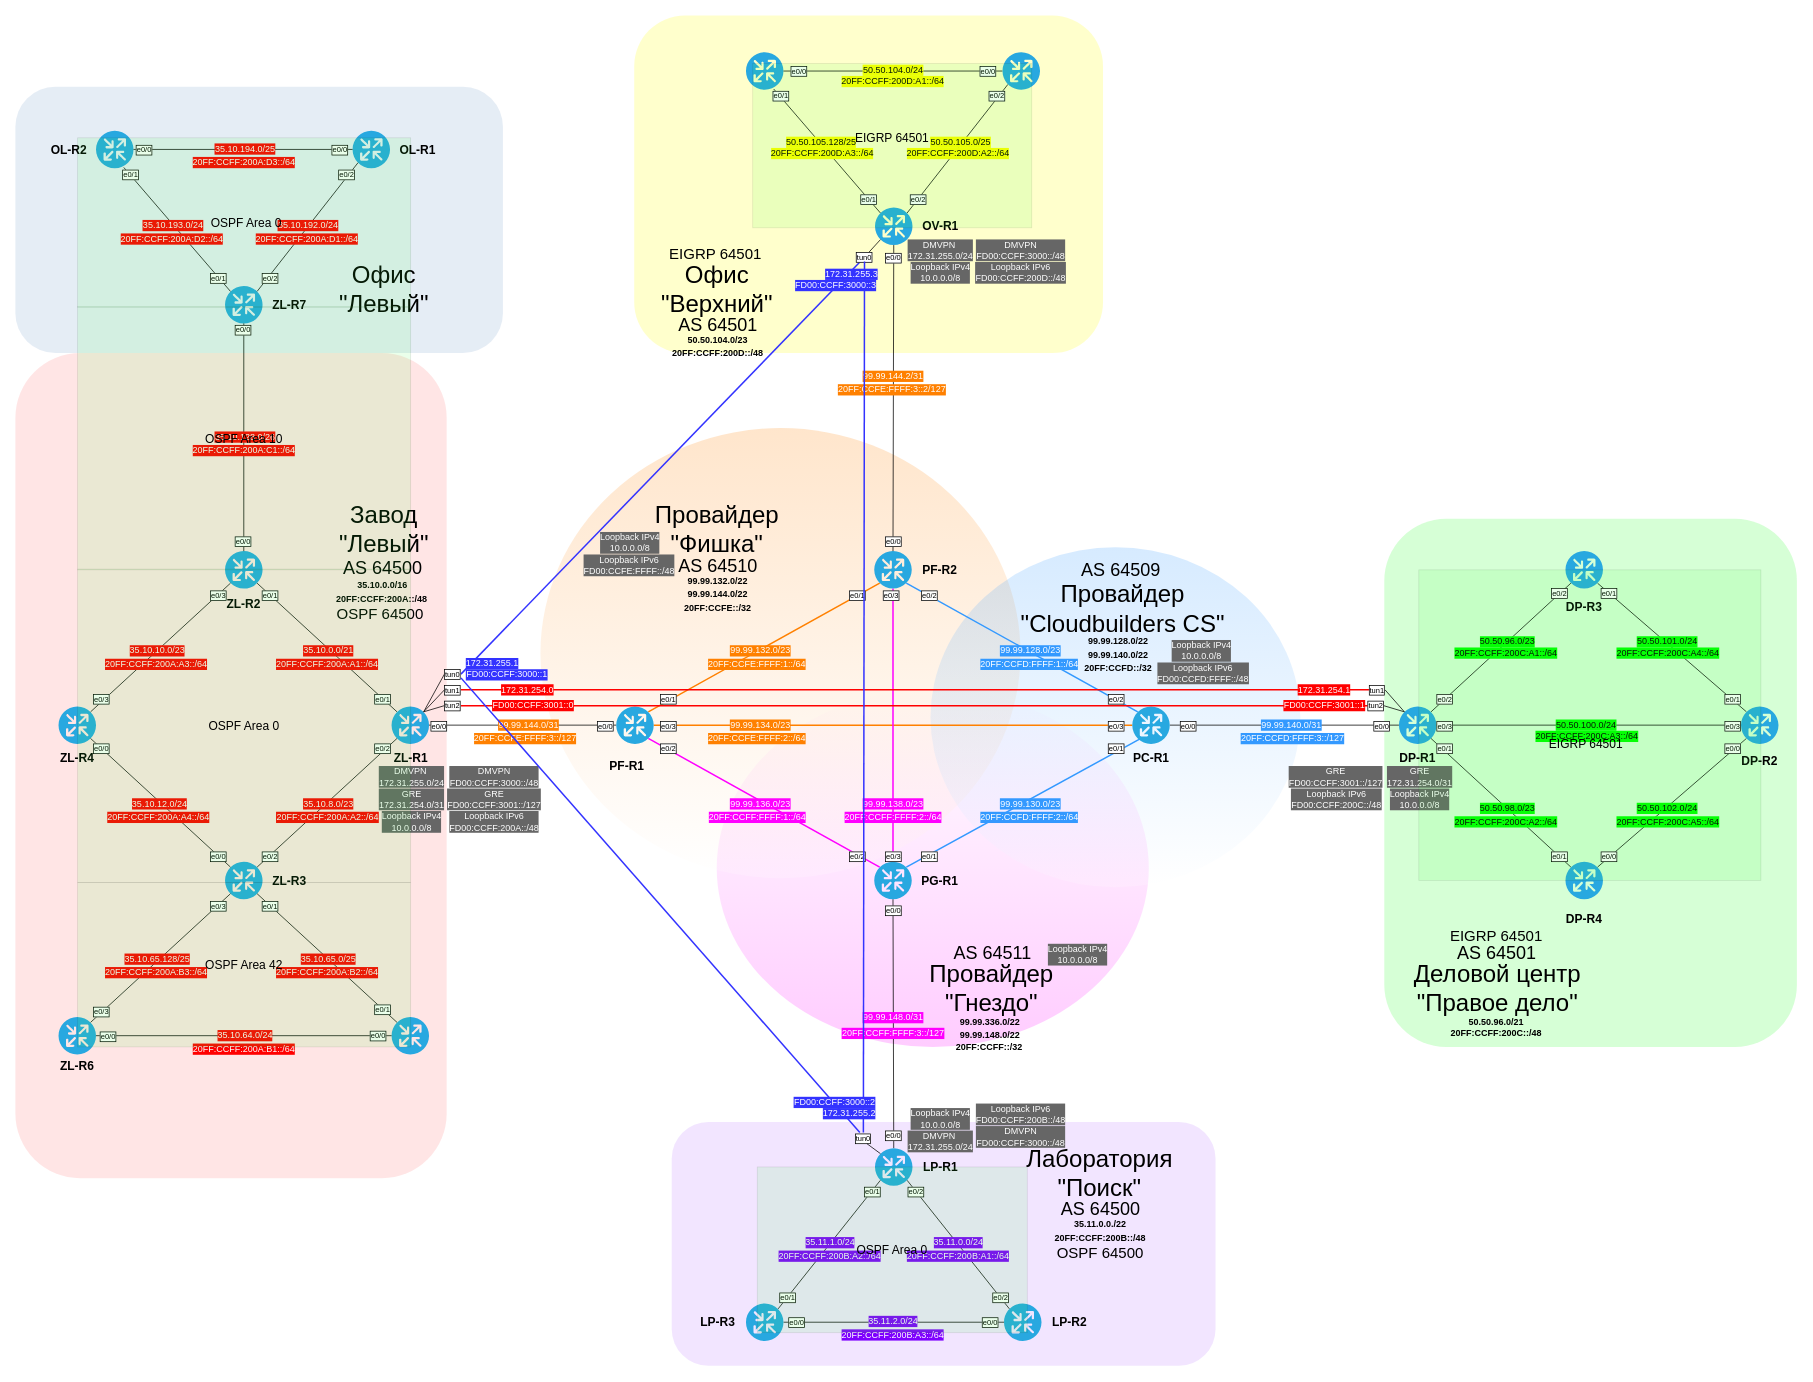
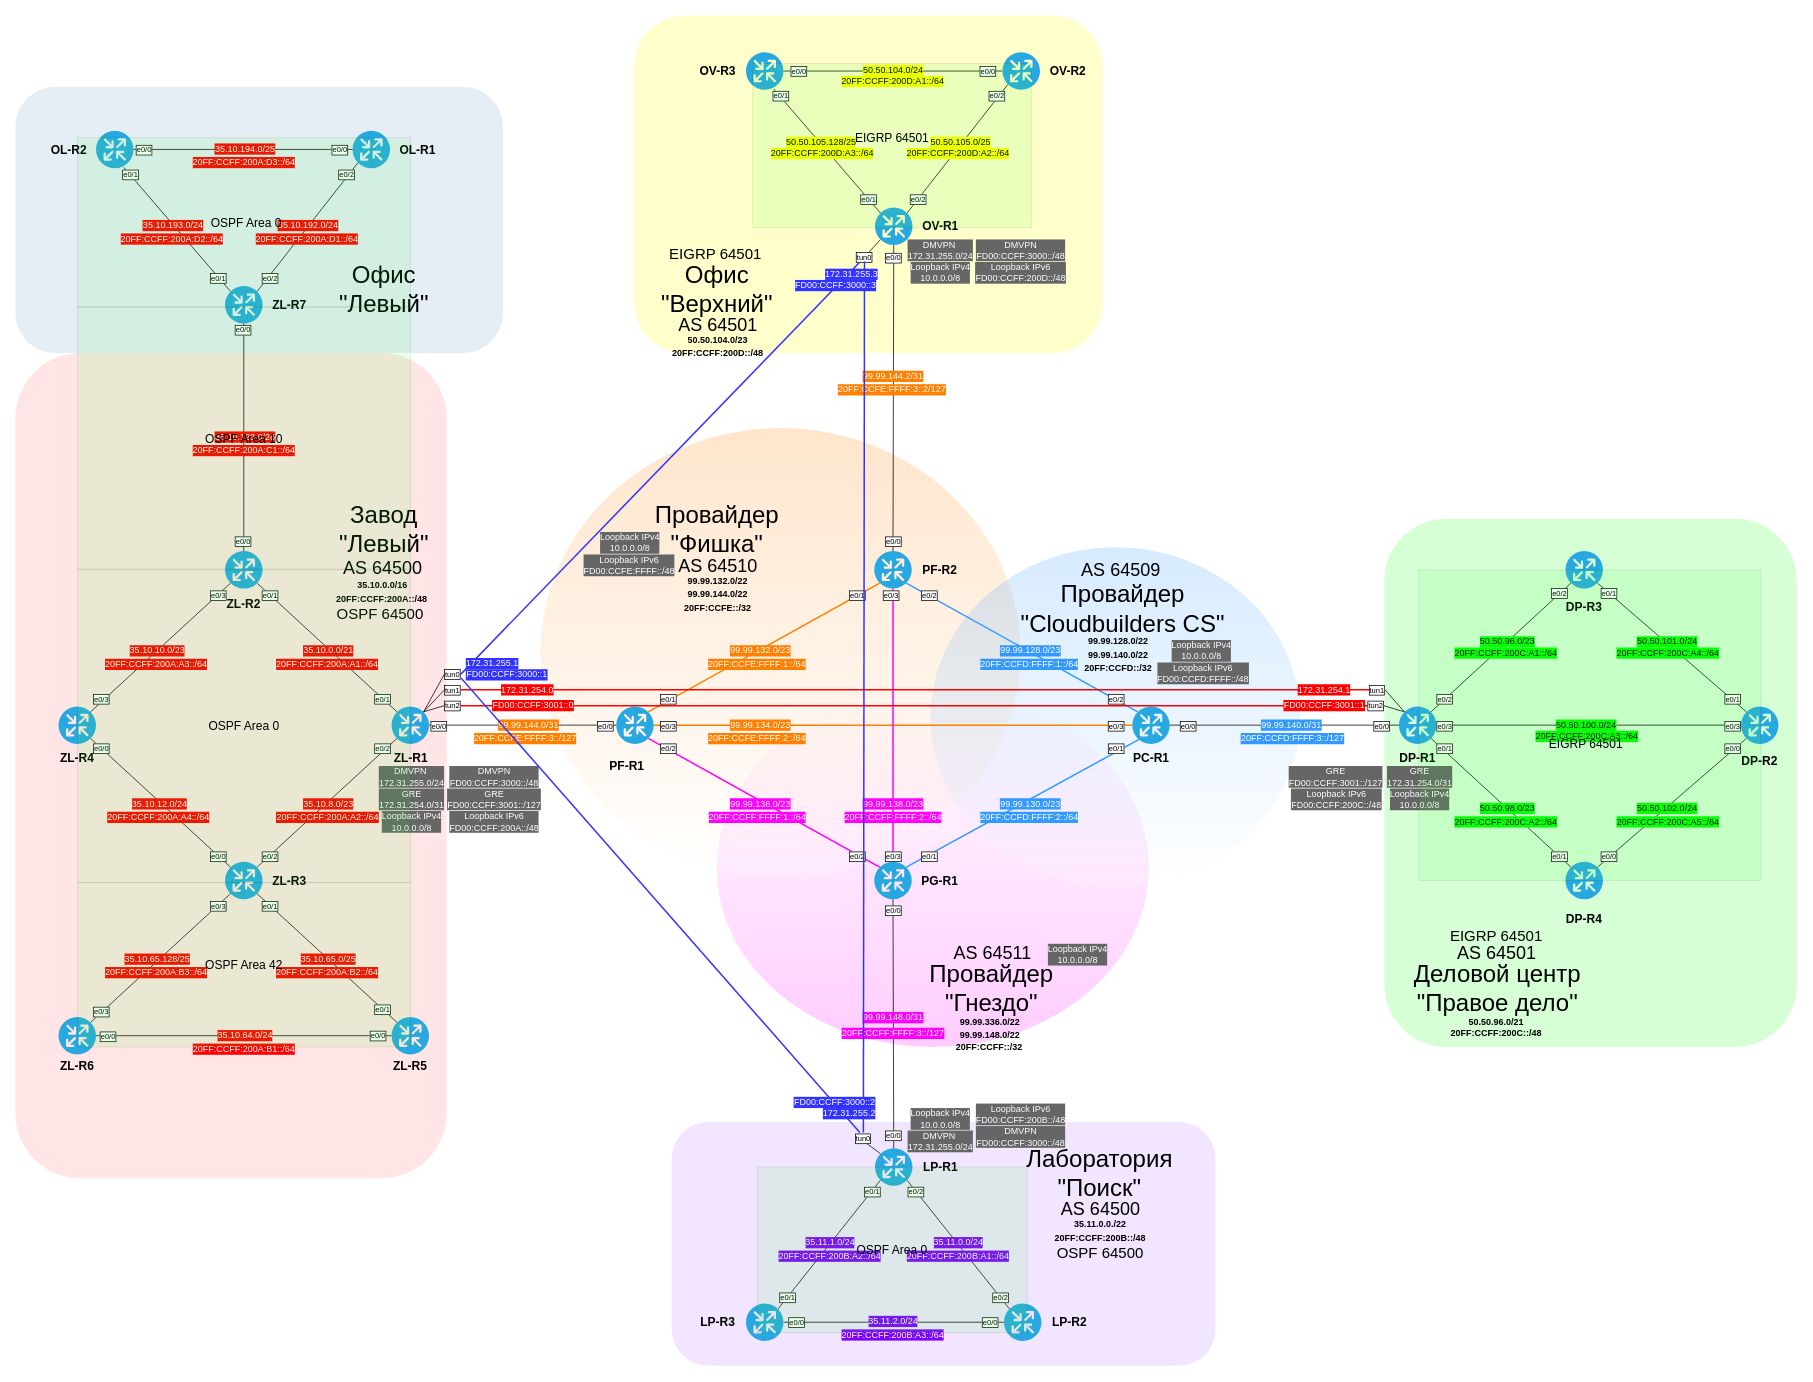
+ <mxCell id="90" value="OV-R3" style="text;html=1;strokeColor=none;fillColor=none;align=center;verticalAlign=middle;whiteSpace=wrap;rounded=0;shadow=0;fontSize=16;opacity=20;fontStyle=1" parent="19" vertex="1"><mxGeometry x="919" y="84" width="75" height="20" as="geometry" /></mxCell>
+ <mxCell id="89" value="OV-R2" style="text;html=1;strokeColor=none;fillColor=none;align=center;verticalAlign=middle;whiteSpace=wrap;rounded=0;shadow=0;fontSize=16;opacity=20;fontStyle=1" parent="19" vertex="1"><mxGeometry x="1386" y="84" width="75" height="20" as="geometry" /></mxCell>
+ <mxCell id="79" value="ZL-R5" style="text;html=1;strokeColor=none;fillColor=none;align=center;verticalAlign=middle;whiteSpace=wrap;rounded=0;shadow=0;fontSize=16;opacity=20;fontStyle=1" parent="19" vertex="1"><mxGeometry x="522" y="1410" width="49" height="20" as="geometry" /></mxCell>
